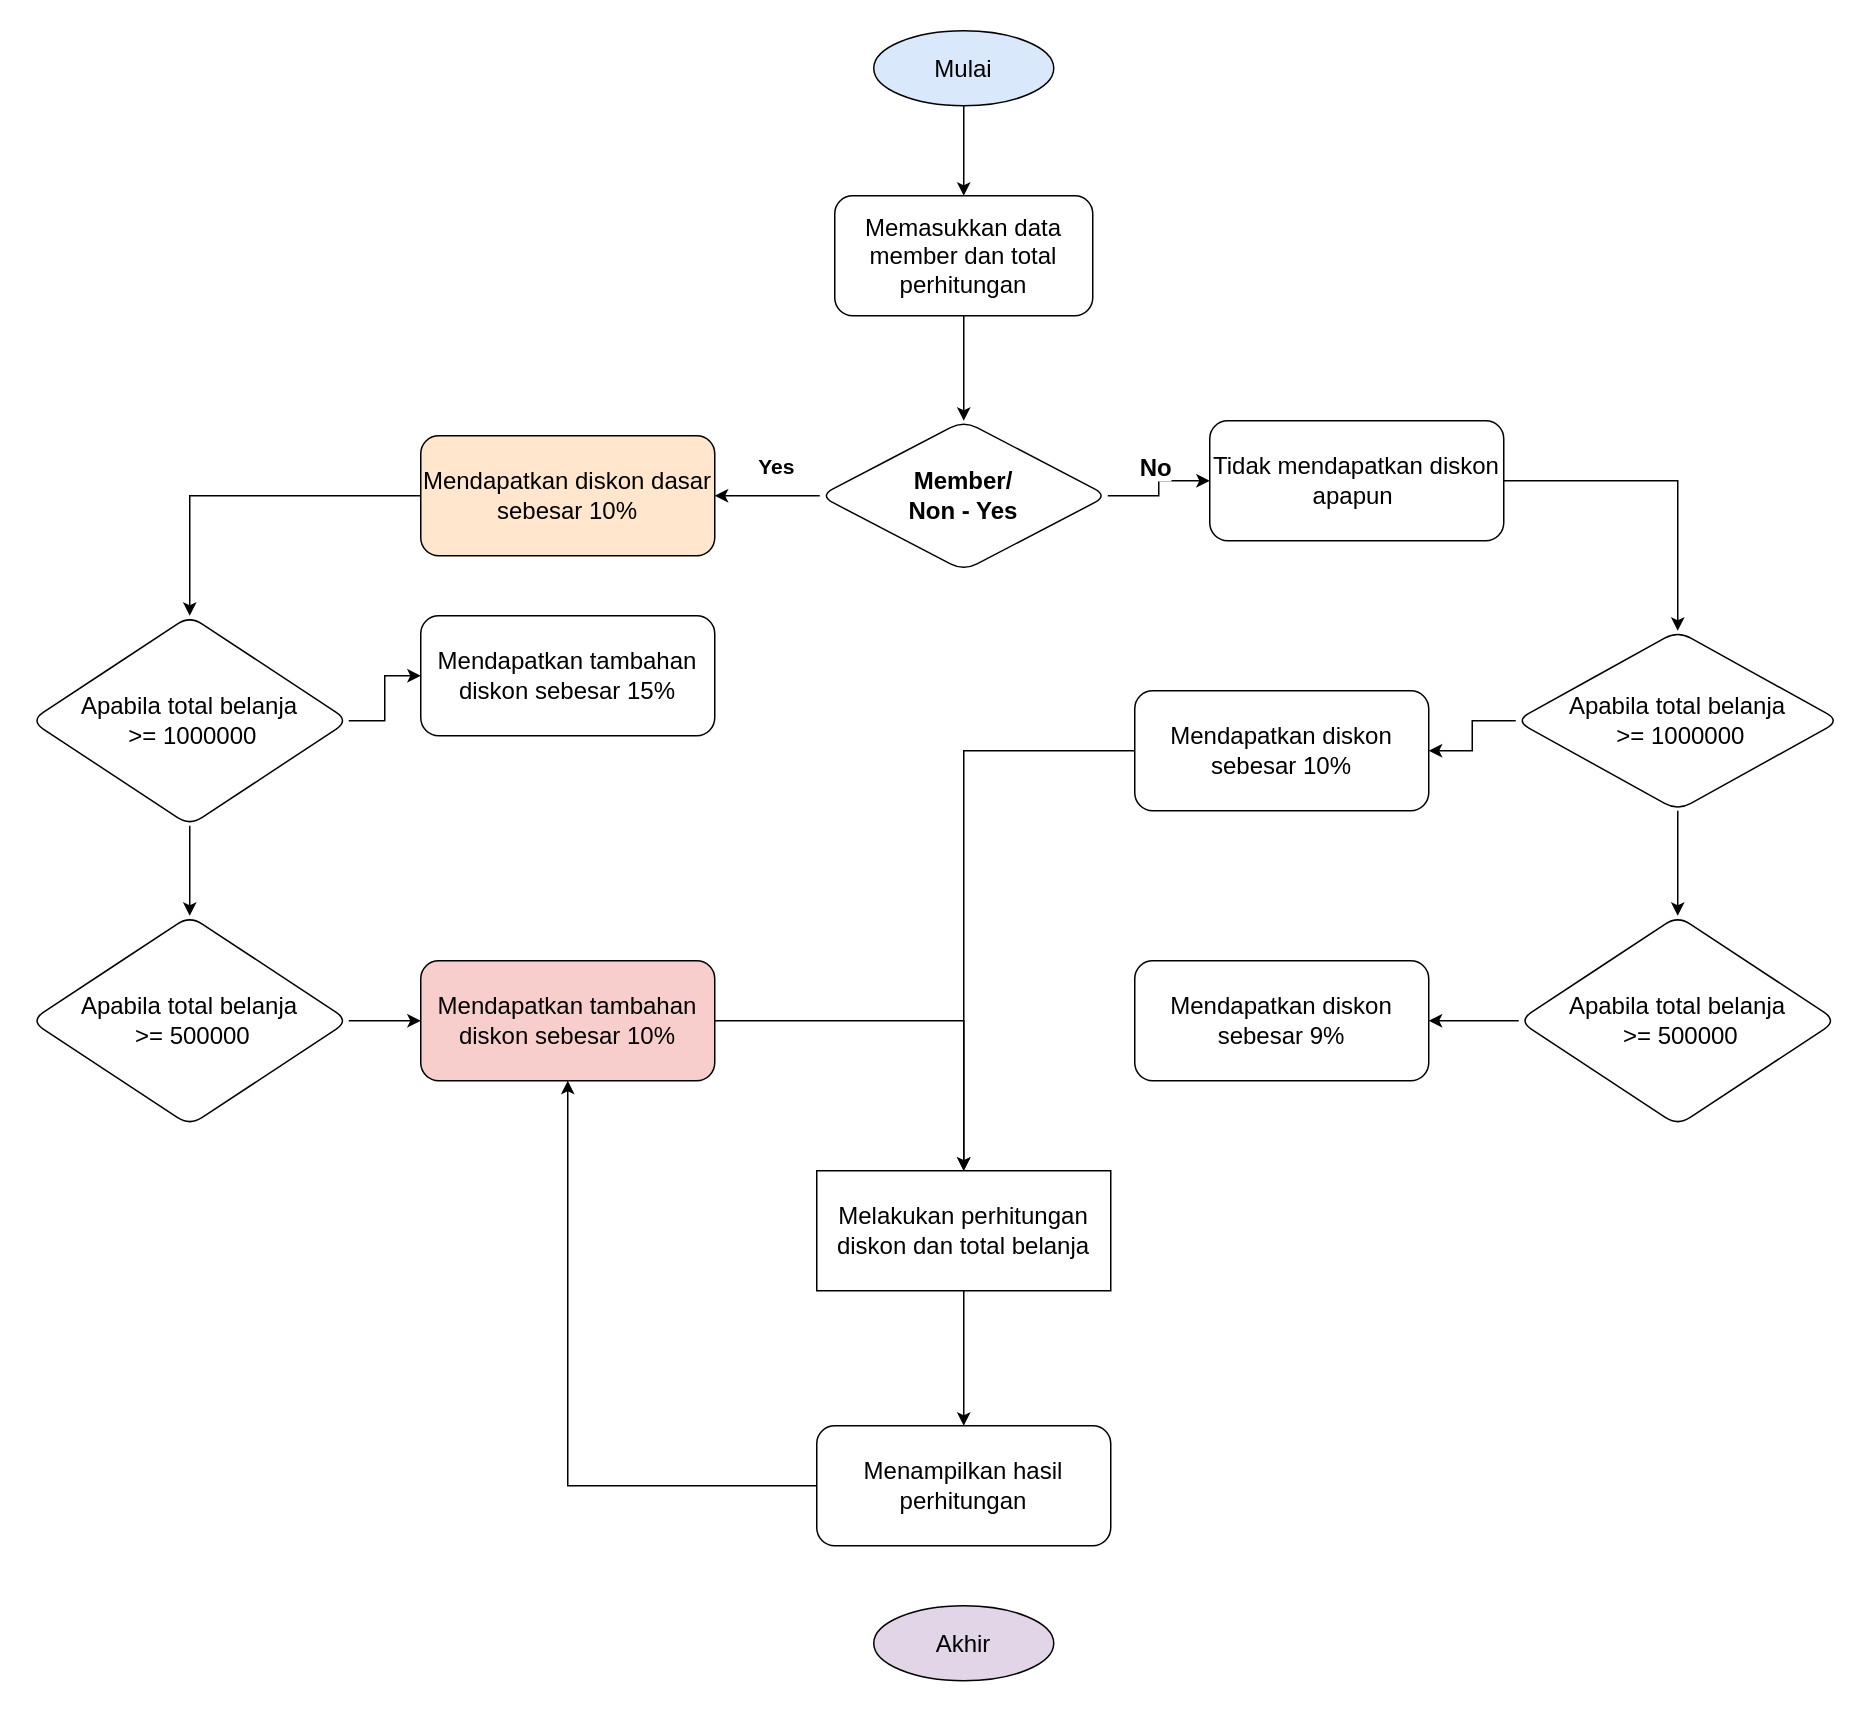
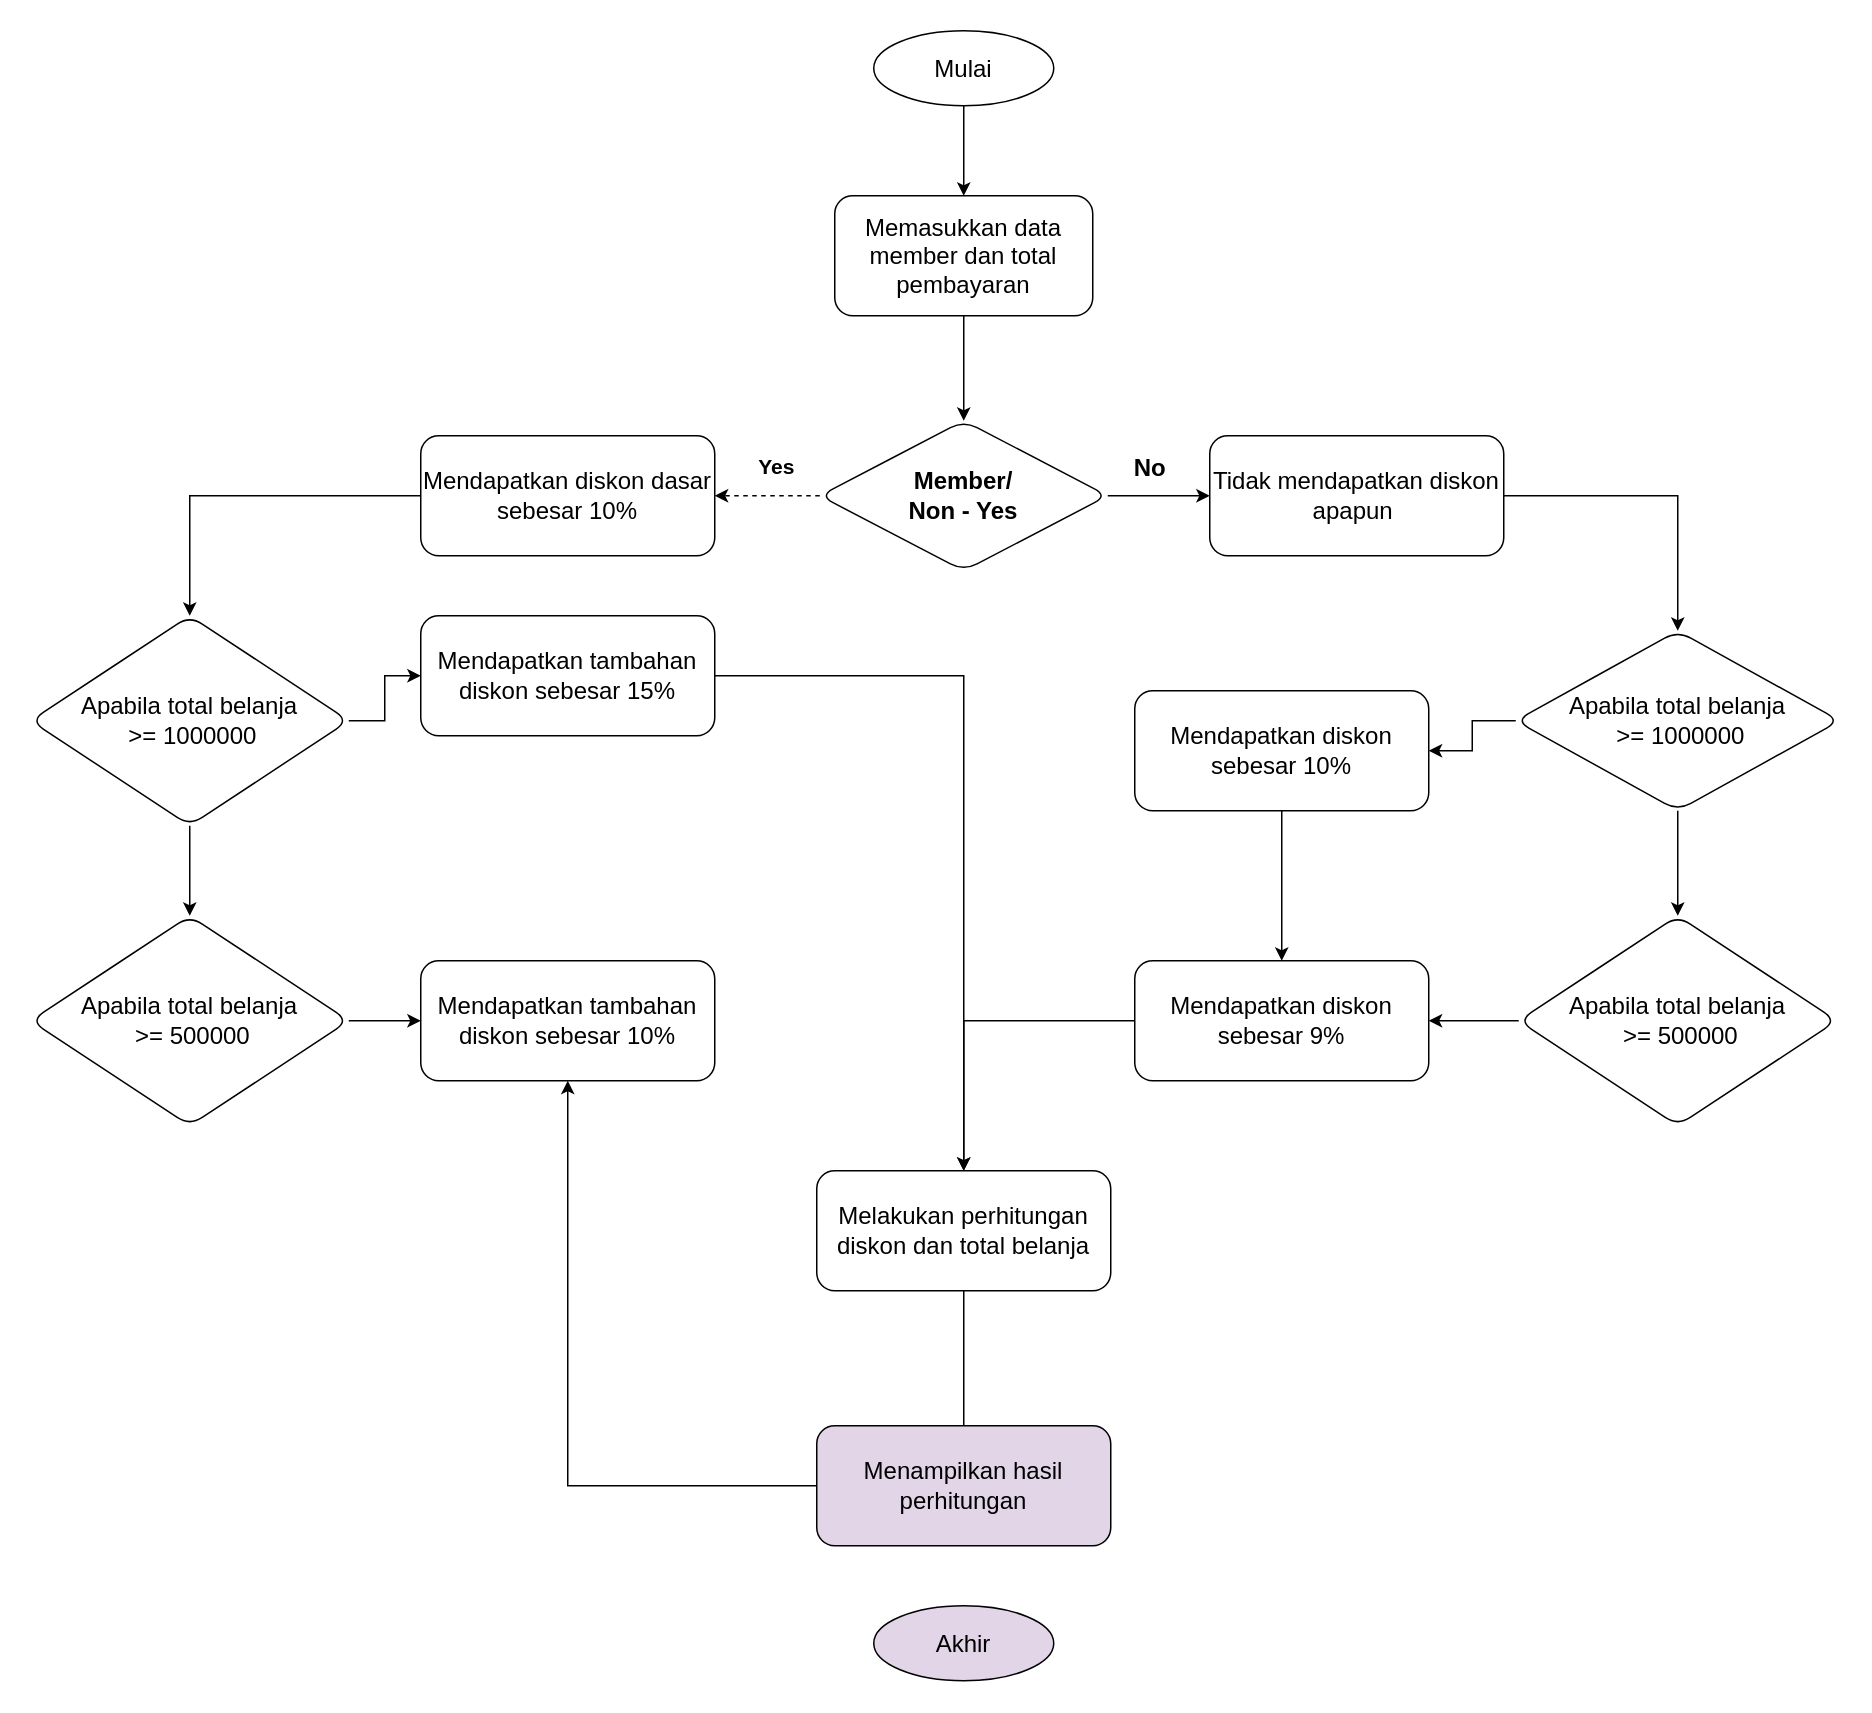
- <mxCell id="3" value="Mulai" style="ellipse;whiteSpace=wrap;html=1;fontSize=16;fillColor=#dae8fc;" vertex="1" parent="1"><mxGeometry x="582" y="20" width="120" height="50" as="geometry" /></mxCell>
+ <mxCell id="3" value="Mulai" style="ellipse;whiteSpace=wrap;html=1;fontSize=16;" vertex="1" parent="1"><mxGeometry x="582" y="20" width="120" height="50" as="geometry" /></mxCell>
- <mxCell id="5" value="Memasukkan data member dan total perhitungan" style="rounded=1;whiteSpace=wrap;html=1;fontSize=16;" vertex="1" parent="1"><mxGeometry x="556" y="130" width="172" height="80" as="geometry" /></mxCell>
+ <mxCell id="5" value="Memasukkan data member dan total pembayaran" style="rounded=1;whiteSpace=wrap;html=1;fontSize=16;" vertex="1" parent="1"><mxGeometry x="556" y="130" width="172" height="80" as="geometry" /></mxCell>
- <mxCell id="21" value="Tidak mendapatkan diskon apapun&amp;nbsp;" style="whiteSpace=wrap;html=1;fontSize=16;rounded=1;" vertex="1" parent="1"><mxGeometry x="806" y="280" width="196" height="80" as="geometry" /></mxCell>
+ <mxCell id="21" value="Tidak mendapatkan diskon apapun&amp;nbsp;" style="whiteSpace=wrap;html=1;fontSize=16;rounded=1;" vertex="1" parent="1"><mxGeometry x="806" y="290" width="196" height="80" as="geometry" /></mxCell>
- <mxCell id="23" value="Mendapatkan diskon dasar sebesar 10%" style="whiteSpace=wrap;html=1;fontSize=16;rounded=1;fillColor=#ffe6cc;" vertex="1" parent="1"><mxGeometry x="280" y="290" width="196" height="80" as="geometry" /></mxCell>
+ <mxCell id="23" value="Mendapatkan diskon dasar sebesar 10%" style="whiteSpace=wrap;html=1;fontSize=16;rounded=1;" vertex="1" parent="1"><mxGeometry x="280" y="290" width="196" height="80" as="geometry" /></mxCell>
- <mxCell id="8" value="" style="edgeStyle=orthogonalEdgeStyle;rounded=0;orthogonalLoop=1;jettySize=auto;html=1;entryX=1;entryY=0.5;entryDx=0;entryDy=0;" edge="1" parent="1" source="10" target="23"><mxGeometry relative="1" as="geometry"><mxPoint x="642" y="440" as="targetPoint" /></mxGeometry></mxCell>
+ <mxCell id="8" value="" style="edgeStyle=orthogonalEdgeStyle;rounded=0;orthogonalLoop=1;jettySize=auto;html=1;entryX=1;entryY=0.5;entryDx=0;entryDy=0;dashed=1;" edge="1" parent="1" source="10" target="23"><mxGeometry relative="1" as="geometry"><mxPoint x="642" y="440" as="targetPoint" /></mxGeometry></mxCell>
+ <mxCell id="16" style="edgeStyle=orthogonalEdgeStyle;rounded=0;orthogonalLoop=1;jettySize=auto;html=1;" edge="1" parent="1" source="17" target="30"><mxGeometry relative="1" as="geometry" /></mxCell>
- <mxCell id="34" style="edgeStyle=orthogonalEdgeStyle;rounded=0;orthogonalLoop=1;jettySize=auto;html=1;" edge="1" parent="1" source="35" target="30"><mxGeometry relative="1" as="geometry" /></mxCell>
+ <mxCell id="34" style="edgeStyle=orthogonalEdgeStyle;rounded=0;orthogonalLoop=1;jettySize=auto;html=1;" edge="1" parent="1" source="35" target="37"><mxGeometry relative="1" as="geometry" /></mxCell>
- <mxCell id="19" value="Mendapatkan tambahan diskon sebesar 10%" style="whiteSpace=wrap;html=1;fontSize=16;rounded=1;fillColor=#f8cecc;" vertex="1" parent="1"><mxGeometry x="280" y="640" width="196" height="80" as="geometry" /></mxCell>
+ <mxCell id="19" value="Mendapatkan tambahan diskon sebesar 10%" style="whiteSpace=wrap;html=1;fontSize=16;rounded=1;" vertex="1" parent="1"><mxGeometry x="280" y="640" width="196" height="80" as="geometry" /></mxCell>
- <mxCell id="18" style="edgeStyle=orthogonalEdgeStyle;rounded=0;orthogonalLoop=1;jettySize=auto;html=1;entryX=0.5;entryY=0;entryDx=0;entryDy=0;" edge="1" parent="1" source="19" target="30"><mxGeometry relative="1" as="geometry" /></mxCell>
+ <mxCell id="36" style="edgeStyle=orthogonalEdgeStyle;rounded=0;orthogonalLoop=1;jettySize=auto;html=1;entryX=0.5;entryY=0;entryDx=0;entryDy=0;" edge="1" parent="1" source="37" target="30"><mxGeometry relative="1" as="geometry" /></mxCell>
- <mxCell id="30" value="Melakukan perhitungan diskon dan total belanja" style="whiteSpace=wrap;html=1;fontSize=16;rounded=0;" vertex="1" parent="1"><mxGeometry x="544" y="780" width="196" height="80" as="geometry" /></mxCell>
+ <mxCell id="30" value="Melakukan perhitungan diskon dan total belanja" style="whiteSpace=wrap;html=1;fontSize=16;rounded=1;" vertex="1" parent="1"><mxGeometry x="544" y="780" width="196" height="80" as="geometry" /></mxCell>
- <mxCell id="29" value="" style="edgeStyle=orthogonalEdgeStyle;rounded=0;orthogonalLoop=1;jettySize=auto;html=1;entryX=0.5;entryY=0;entryDx=0;entryDy=0;" edge="1" parent="1" source="30" target="32"><mxGeometry relative="1" as="geometry"><mxPoint x="642" y="950" as="targetPoint" /></mxGeometry></mxCell>
+ <mxCell id="29" value="" style="edgeStyle=orthogonalEdgeStyle;rounded=0;orthogonalLoop=1;jettySize=auto;html=1;entryX=0.5;entryY=0;entryDx=0;entryDy=0;endArrow=none;" edge="1" parent="1" source="30" target="32"><mxGeometry relative="1" as="geometry"><mxPoint x="642" y="950" as="targetPoint" /></mxGeometry></mxCell>
- <mxCell id="32" value="Menampilkan hasil perhitungan" style="whiteSpace=wrap;html=1;fontSize=16;rounded=1;" vertex="1" parent="1"><mxGeometry x="544" y="950" width="196" height="80" as="geometry" /></mxCell>
+ <mxCell id="32" value="Menampilkan hasil perhitungan" style="whiteSpace=wrap;html=1;fontSize=16;rounded=1;fillColor=#e1d5e7;" vertex="1" parent="1"><mxGeometry x="544" y="950" width="196" height="80" as="geometry" /></mxCell>
